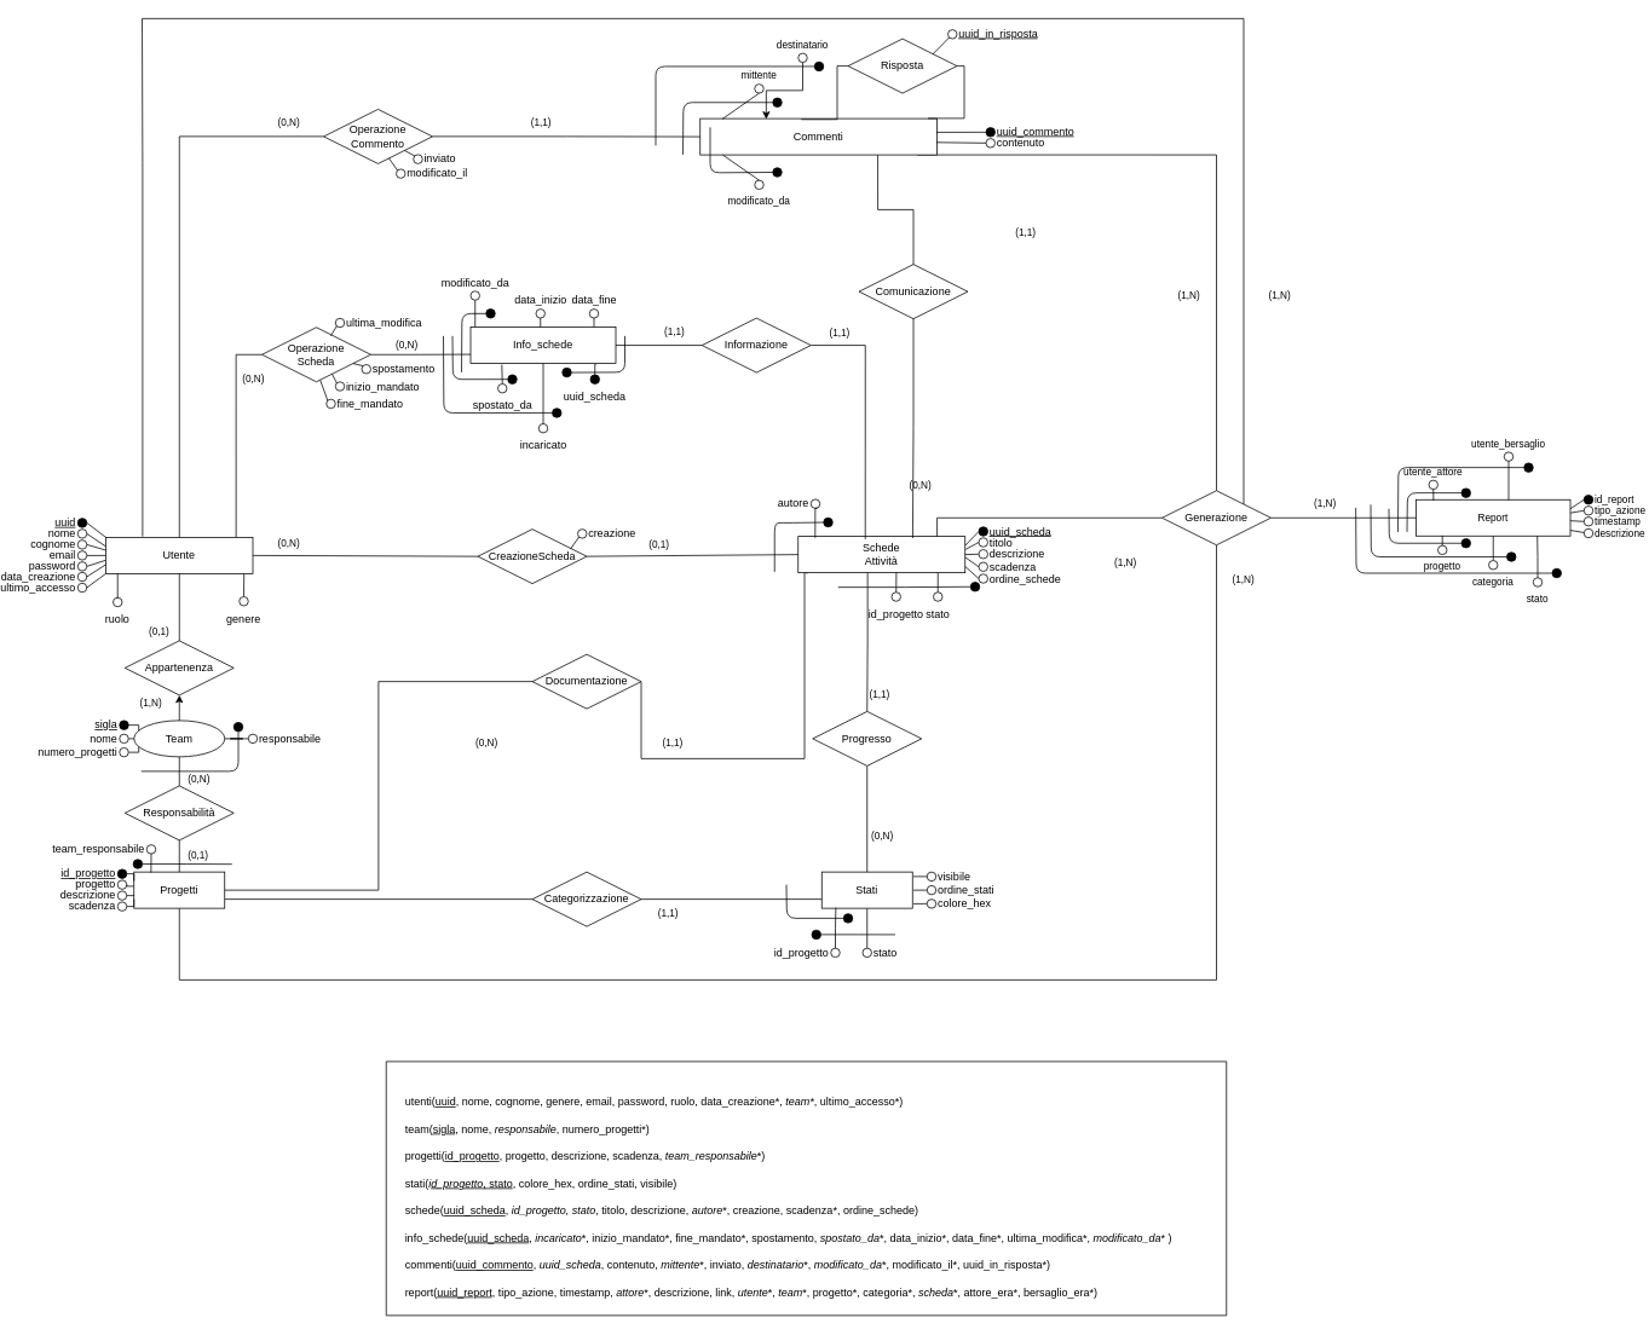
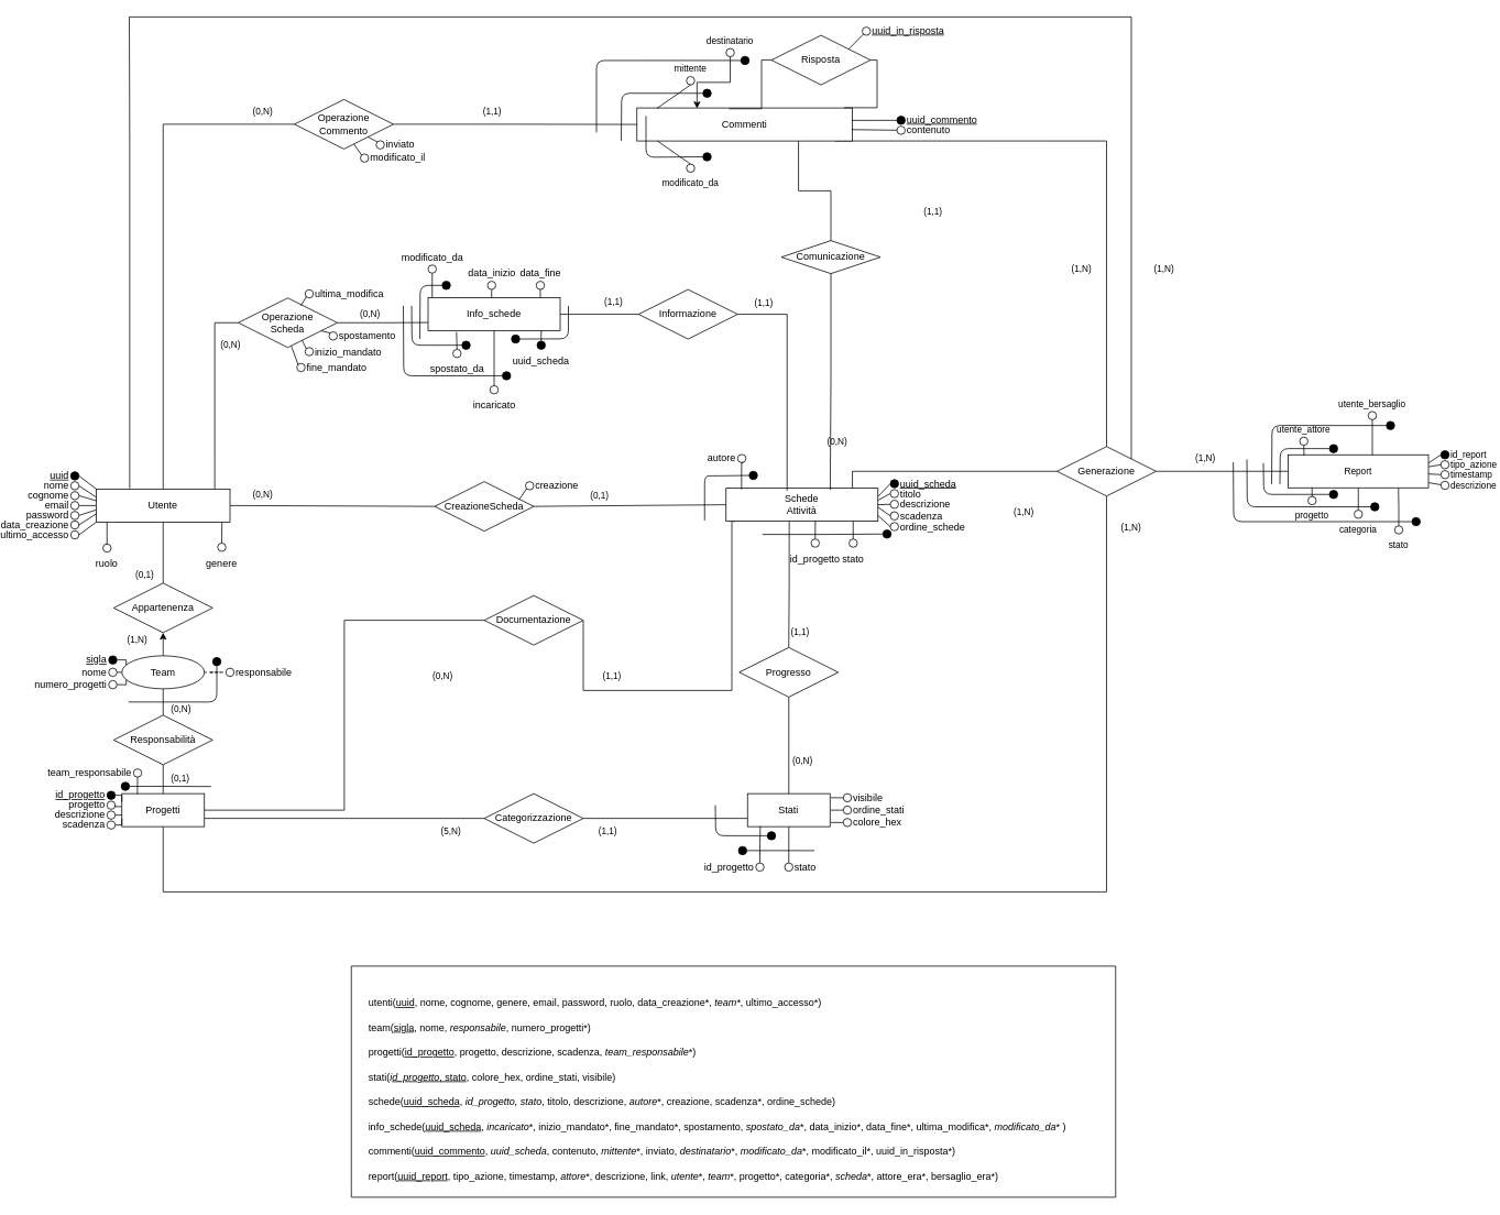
- <mxCell id="100" value="Comunicazione" style="shape=rhombus;perimeter=rhombusPerimeter;whiteSpace=wrap;html=1;align=center;" vertex="1" parent="1"><mxGeometry x="881" y="291" width="120" height="60" as="geometry" /></mxCell>
+ <mxCell id="100" value="Comunicazione" style="shape=rhombus;perimeter=rhombusPerimeter;whiteSpace=wrap;html=1;align=center;" vertex="1" parent="1"><mxGeometry x="881" y="291" width="120" height="40" as="geometry" /></mxCell>
- <mxCell id="35" style="edgeStyle=orthogonalEdgeStyle;rounded=0;orthogonalLoop=1;jettySize=auto;html=1;exitX=1;exitY=0.5;exitDx=0;exitDy=0;endArrow=none;endFill=0;" edge="1" parent="1" source="36" target="206"><mxGeometry relative="1" as="geometry" /></mxCell>
+ <mxCell id="35" style="edgeStyle=orthogonalEdgeStyle;rounded=0;orthogonalLoop=1;jettySize=auto;html=1;exitX=1;exitY=0.5;exitDx=0;exitDy=0;endArrow=none;endFill=0;dashed=1;" edge="1" parent="1" source="36" target="206"><mxGeometry relative="1" as="geometry" /></mxCell>
+ <mxCell id="101" value="(5,N)" style="text;html=1;strokeColor=none;fillColor=none;align=center;verticalAlign=middle;whiteSpace=wrap;rounded=0;movable=1;resizable=1;rotatable=1;deletable=1;editable=1;locked=0;connectable=1;fontSize=11;fontFamily=Helvetica;fontColor=default;" vertex="1" parent="1"><mxGeometry x="451" y="991" width="60" height="30" as="geometry" /></mxCell>
